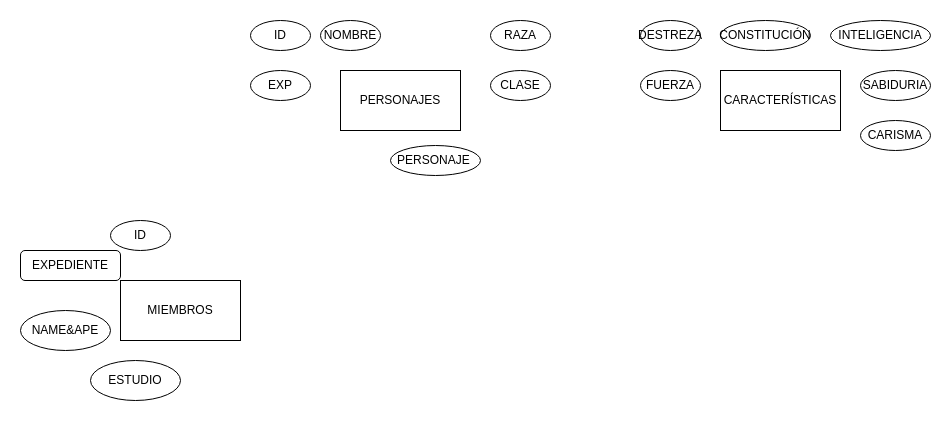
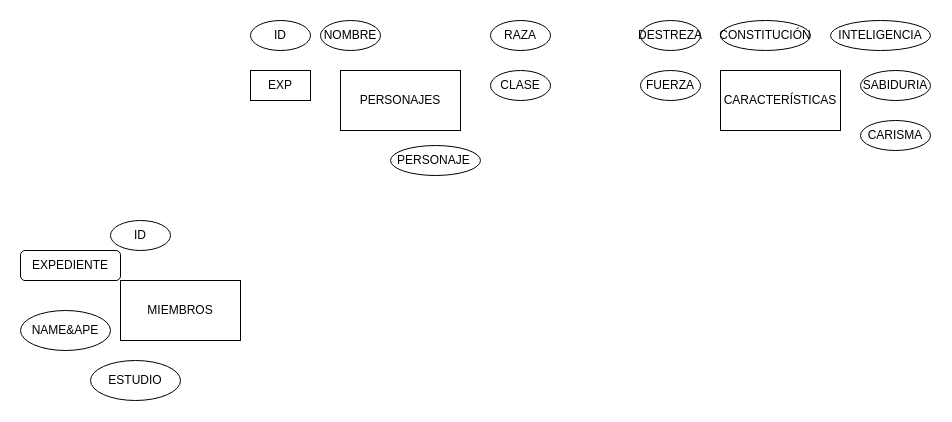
- <mxCell id="13" value="EXP" style="ellipse;whiteSpace=wrap;html=1;" vertex="1" parent="1"><mxGeometry x="250" y="70" width="60" height="30" as="geometry" /></mxCell>
+ <mxCell id="13" value="EXP" style="whiteSpace=wrap;html=1;rounded=0;" vertex="1" parent="1"><mxGeometry x="250" y="70" width="60" height="30" as="geometry" /></mxCell>
